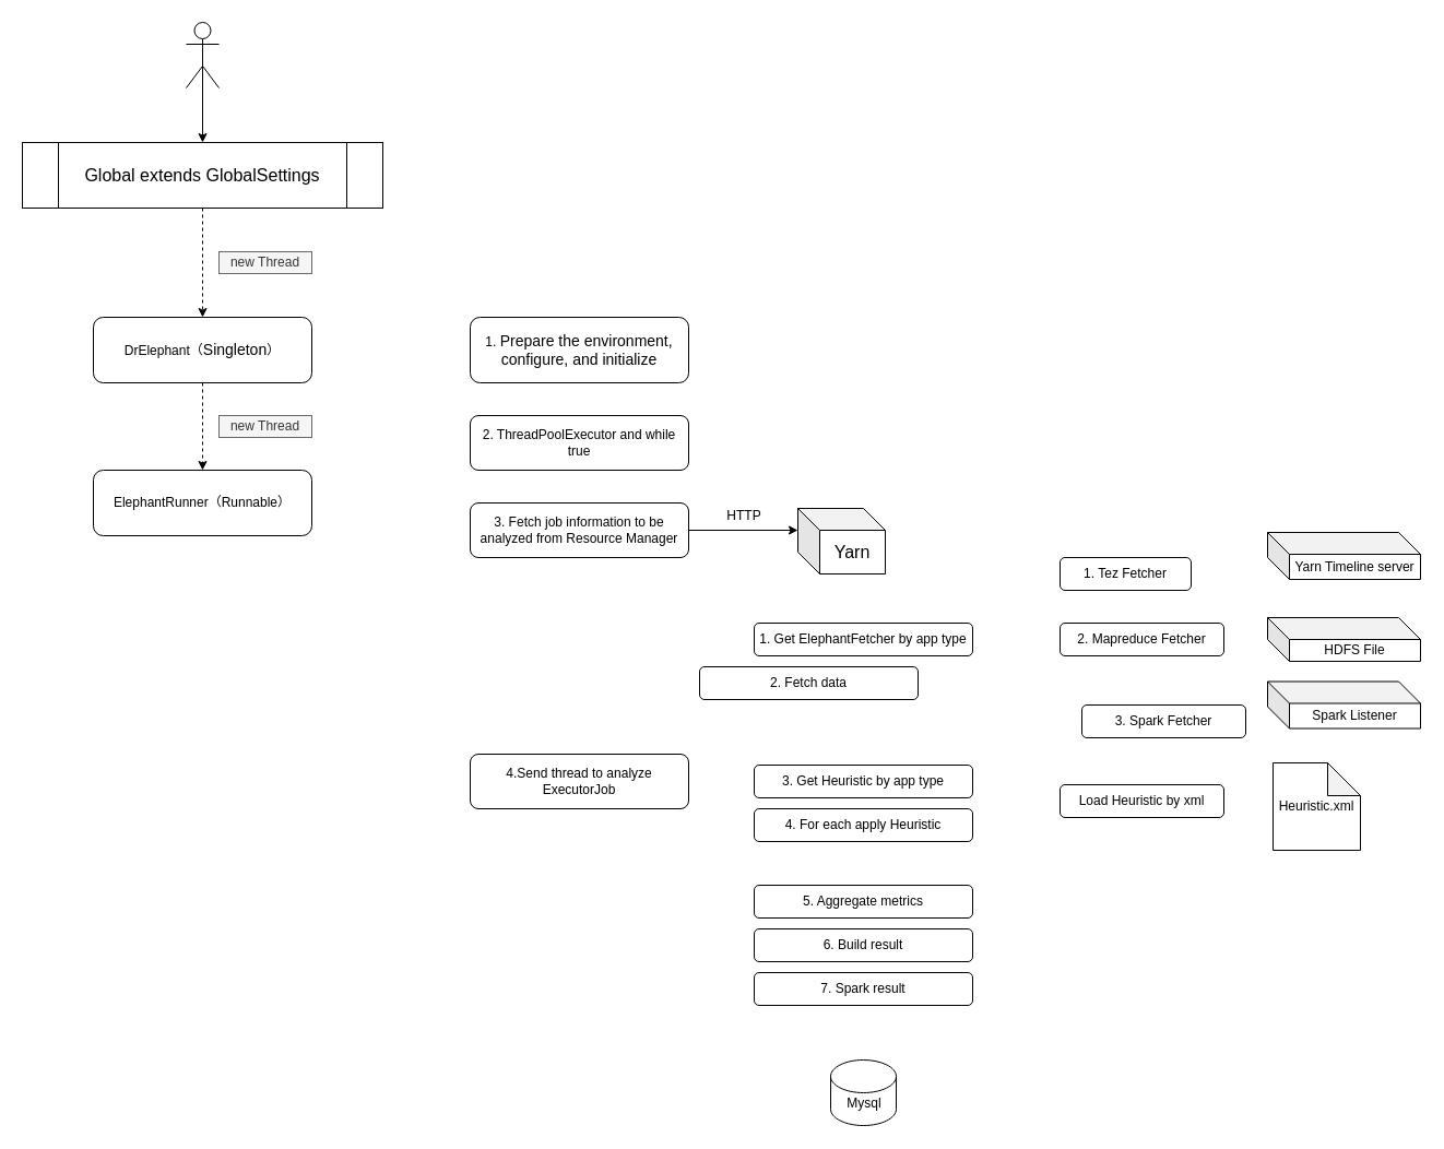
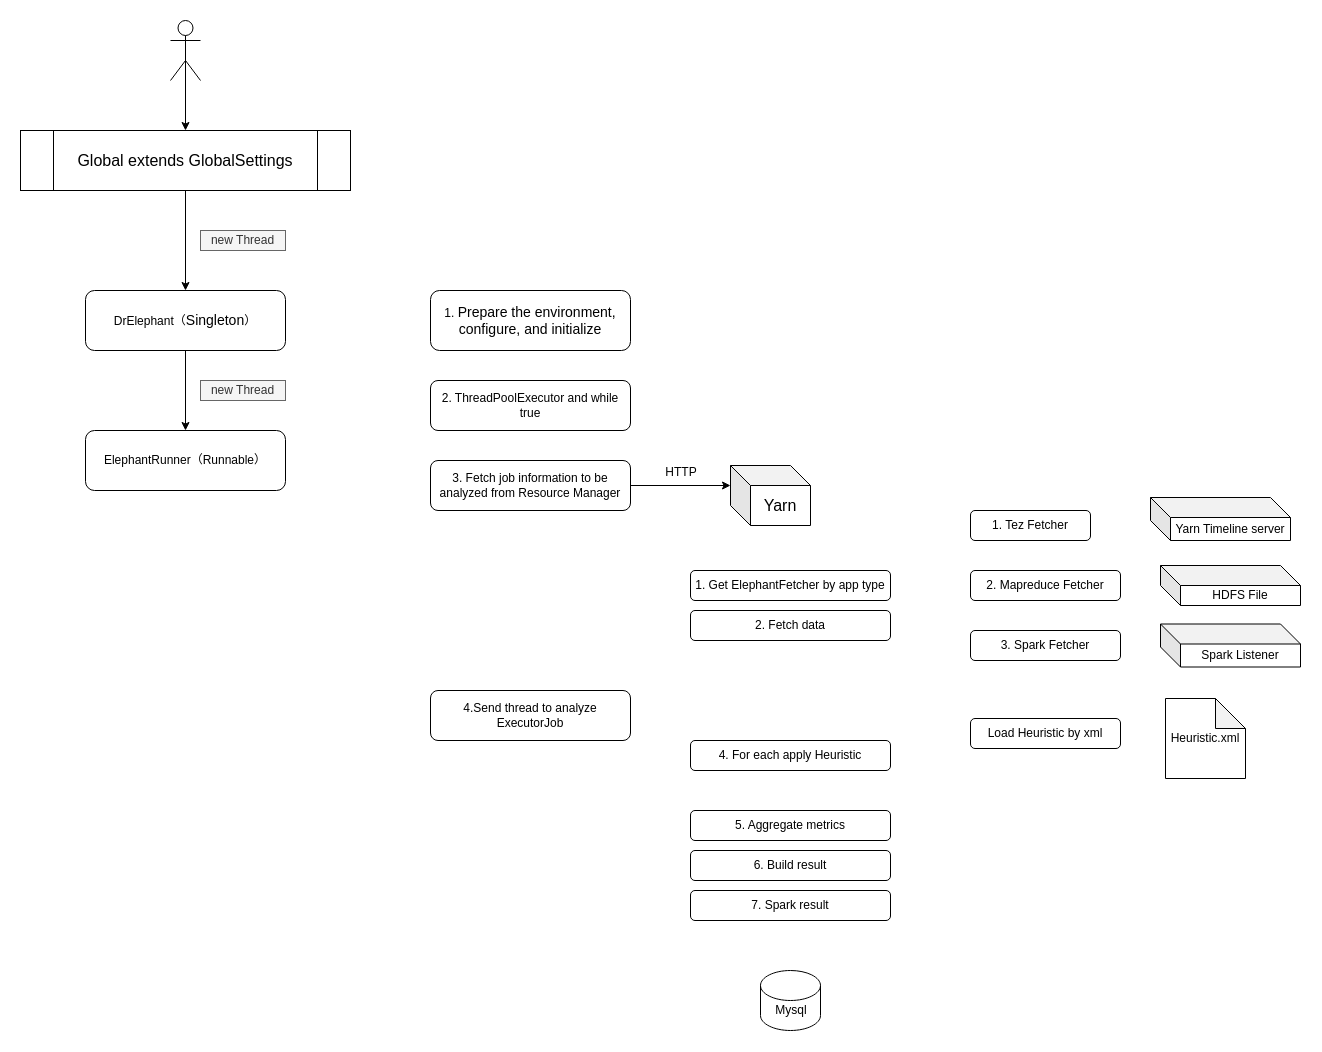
- <mxCell id="4" value="" style="endArrow=classic;html=1;exitX=0.5;exitY=1;exitDx=0;exitDy=0;entryX=0.5;entryY=0;entryDx=0;entryDy=0;dashed=1;" edge="1" parent="1" source="2" target="3"><mxGeometry width="50" height="50" relative="1" as="geometry"><mxPoint x="340" y="450" as="sourcePoint" /><mxPoint x="390" y="400" as="targetPoint" /></mxGeometry></mxCell>
+ <mxCell id="4" value="" style="endArrow=classic;html=1;exitX=0.5;exitY=1;exitDx=0;exitDy=0;entryX=0.5;entryY=0;entryDx=0;entryDy=0;" edge="1" parent="1" source="2" target="3"><mxGeometry width="50" height="50" relative="1" as="geometry"><mxPoint x="340" y="450" as="sourcePoint" /><mxPoint x="390" y="400" as="targetPoint" /></mxGeometry></mxCell>
- <mxCell id="9" value="" style="endArrow=classic;html=1;exitX=0.5;exitY=1;exitDx=0;exitDy=0;dashed=1;" edge="1" parent="1" source="3" target="8"><mxGeometry width="50" height="50" relative="1" as="geometry"><mxPoint x="420" y="430" as="sourcePoint" /><mxPoint x="470" y="380" as="targetPoint" /></mxGeometry></mxCell>
+ <mxCell id="9" value="" style="endArrow=classic;html=1;exitX=0.5;exitY=1;exitDx=0;exitDy=0;" edge="1" parent="1" source="3" target="8"><mxGeometry width="50" height="50" relative="1" as="geometry"><mxPoint x="420" y="430" as="sourcePoint" /><mxPoint x="470" y="380" as="targetPoint" /></mxGeometry></mxCell>
- <mxCell id="28" value="&lt;font style=&quot;font-size: 12px&quot;&gt;Yarn Timeline server&lt;/font&gt;" style="shape=cube;whiteSpace=wrap;html=1;boundedLbl=1;backgroundOutline=1;darkOpacity=0.05;darkOpacity2=0.1;align=center;" vertex="1" parent="1"><mxGeometry x="1160" y="487" width="140" height="43" as="geometry" /></mxCell>
+ <mxCell id="28" value="&lt;font style=&quot;font-size: 12px&quot;&gt;Yarn Timeline server&lt;/font&gt;" style="shape=cube;whiteSpace=wrap;html=1;boundedLbl=1;backgroundOutline=1;darkOpacity=0.05;darkOpacity2=0.1;align=center;" vertex="1" parent="1"><mxGeometry x="1150" y="497" width="140" height="43" as="geometry" /></mxCell>
- <mxCell id="19" value="2. Fetch data" style="rounded=1;whiteSpace=wrap;html=1;align=center;" vertex="1" parent="1"><mxGeometry x="640" y="610" width="200" height="30" as="geometry" /></mxCell>
+ <mxCell id="19" value="2. Fetch data" style="rounded=1;whiteSpace=wrap;html=1;align=center;" vertex="1" parent="1"><mxGeometry x="690" y="610" width="200" height="30" as="geometry" /></mxCell>
- <mxCell id="27" value="3. Spark Fetcher" style="rounded=1;whiteSpace=wrap;html=1;align=center;" vertex="1" parent="1"><mxGeometry x="990" y="645" width="150" height="30" as="geometry" /></mxCell>
+ <mxCell id="27" value="3. Spark Fetcher" style="rounded=1;whiteSpace=wrap;html=1;align=center;" vertex="1" parent="1"><mxGeometry x="970" y="630" width="150" height="30" as="geometry" /></mxCell>
- <mxCell id="20" value="3. Get&amp;nbsp;Heuristic by app type" style="rounded=1;whiteSpace=wrap;html=1;" vertex="1" parent="1"><mxGeometry x="690" y="700" width="200" height="30" as="geometry" /></mxCell>
